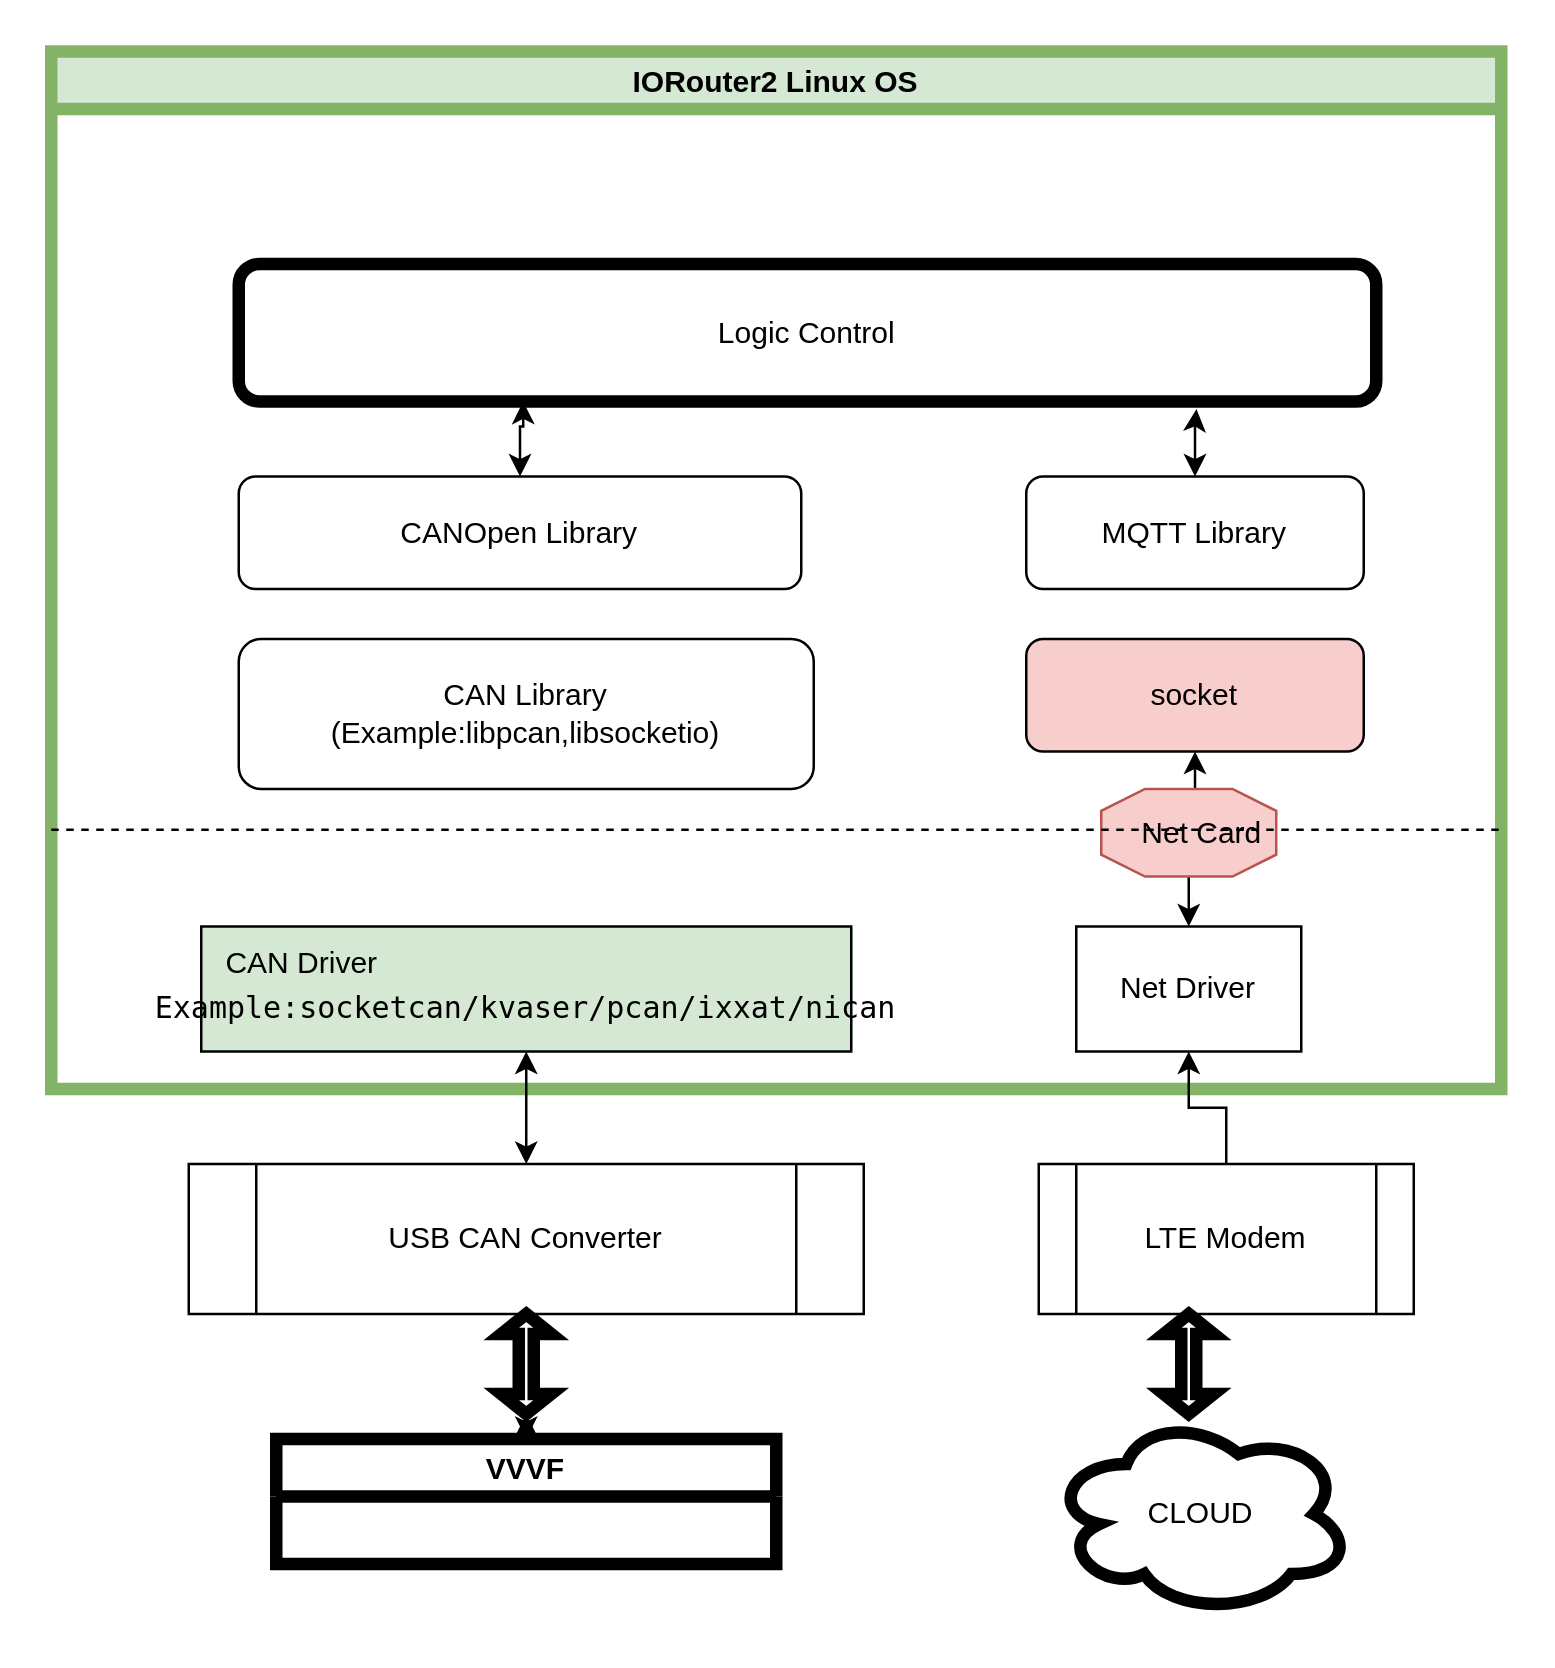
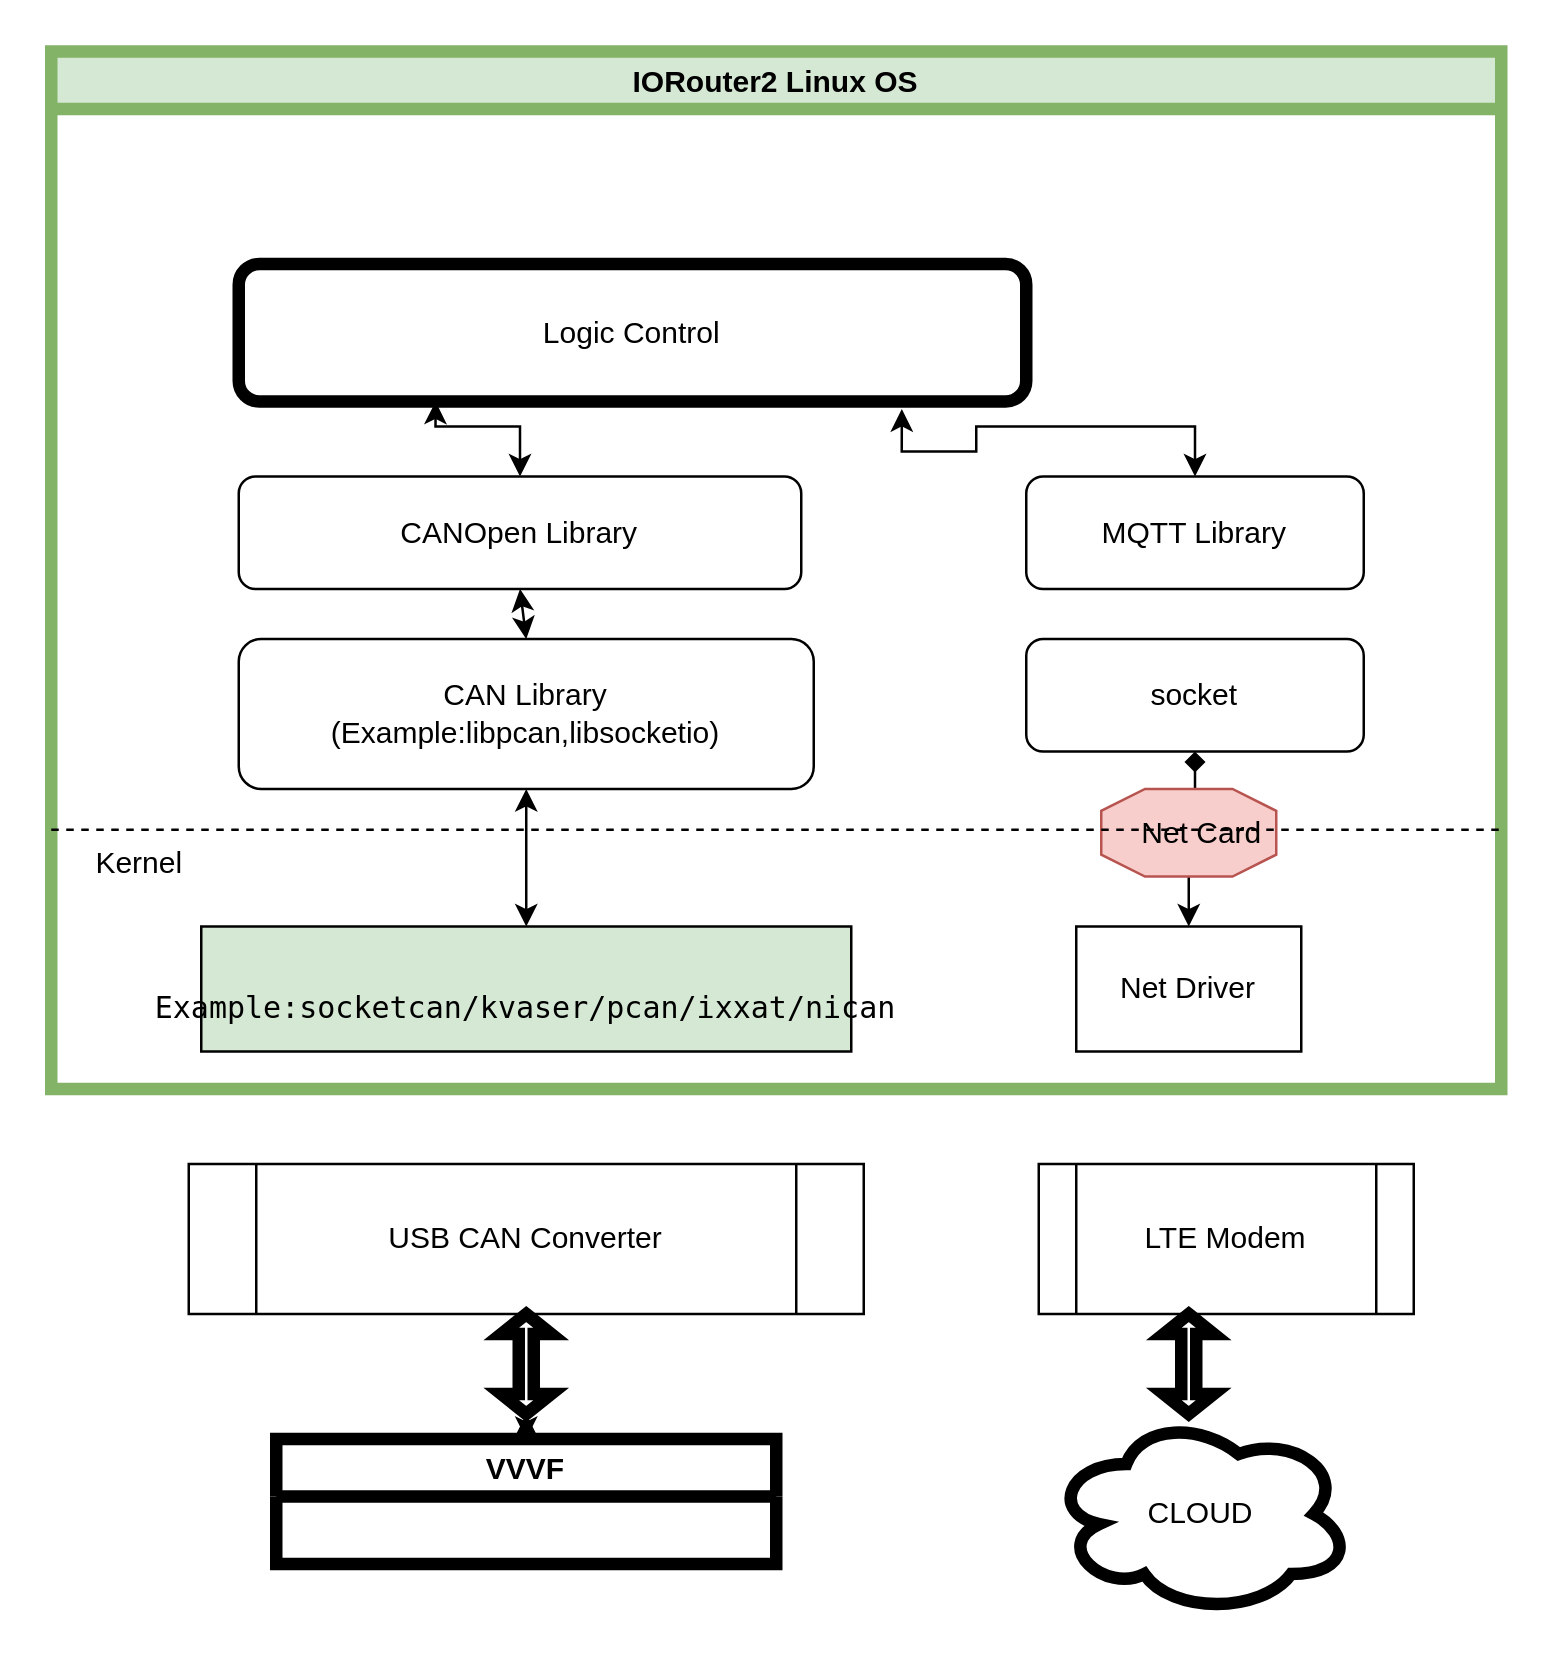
- <mxCell id="17" value="Logic Control" style="rounded=1;whiteSpace=wrap;html=1;strokeWidth=5;" vertex="1" parent="2"><mxGeometry x="75" y="85" width="455" height="55" as="geometry" /></mxCell>
+ <mxCell id="17" value="Logic Control" style="rounded=1;whiteSpace=wrap;html=1;strokeWidth=5;" vertex="1" parent="2"><mxGeometry x="75" y="85" width="315" height="55" as="geometry" /></mxCell>
+ <mxCell id="14" value="" style="endArrow=classic;startArrow=classic;html=1;rounded=0;entryX=0.5;entryY=1;entryDx=0;entryDy=0;exitX=0.5;exitY=0;exitDx=0;exitDy=0;" edge="1" parent="2" source="9" target="13"><mxGeometry width="50" height="50" relative="1" as="geometry"><mxPoint x="240" y="265" as="sourcePoint" /><mxPoint x="290" y="215" as="targetPoint" /></mxGeometry></mxCell>
- <mxCell id="10" value="socket" style="rounded=1;whiteSpace=wrap;html=1;fillColor=#f8cecc;" vertex="1" parent="2"><mxGeometry x="390" y="235" width="135" height="45" as="geometry" /></mxCell>
+ <mxCell id="10" value="socket" style="rounded=1;whiteSpace=wrap;html=1;" vertex="1" parent="2"><mxGeometry x="390" y="235" width="135" height="45" as="geometry" /></mxCell>
- <mxCell id="4" style="edgeStyle=orthogonalEdgeStyle;rounded=0;orthogonalLoop=1;jettySize=auto;html=1;startArrow=classic;startFill=1;" edge="1" parent="2" source="5" target="10"><mxGeometry relative="1" as="geometry" /></mxCell>
+ <mxCell id="4" style="edgeStyle=orthogonalEdgeStyle;rounded=0;orthogonalLoop=1;jettySize=auto;html=1;startArrow=classic;startFill=1;endArrow=diamond;" edge="1" parent="2" source="5" target="10"><mxGeometry relative="1" as="geometry" /></mxCell>
+ <mxCell id="3" value="Kernel" style="text;html=1;align=center;verticalAlign=middle;resizable=0;points=[];autosize=1;strokeColor=none;fillColor=none;" vertex="1" parent="2"><mxGeometry x="10" y="315" width="50" height="20" as="geometry" /></mxCell>
+ <mxCell id="6" style="edgeStyle=orthogonalEdgeStyle;rounded=0;orthogonalLoop=1;jettySize=auto;html=1;startArrow=classic;startFill=1;" edge="1" parent="2" source="7" target="9"><mxGeometry relative="1" as="geometry" /></mxCell>
- <mxCell id="8" value="CAN Driver" style="text;html=1;align=center;verticalAlign=middle;resizable=0;points=[];autosize=1;" vertex="1" parent="2"><mxGeometry x="60" y="355" width="80" height="20" as="geometry" /></mxCell>
- <mxCell id="19" style="edgeStyle=orthogonalEdgeStyle;rounded=0;orthogonalLoop=1;jettySize=auto;html=1;" edge="1" parent="1" source="20" target="5"><mxGeometry relative="1" as="geometry" /></mxCell>
- <mxCell id="21" style="edgeStyle=orthogonalEdgeStyle;rounded=0;orthogonalLoop=1;jettySize=auto;html=1;entryX=0.5;entryY=1;entryDx=0;entryDy=0;startArrow=classic;startFill=1;" edge="1" parent="1" source="22" target="7"><mxGeometry relative="1" as="geometry" /></mxCell>
